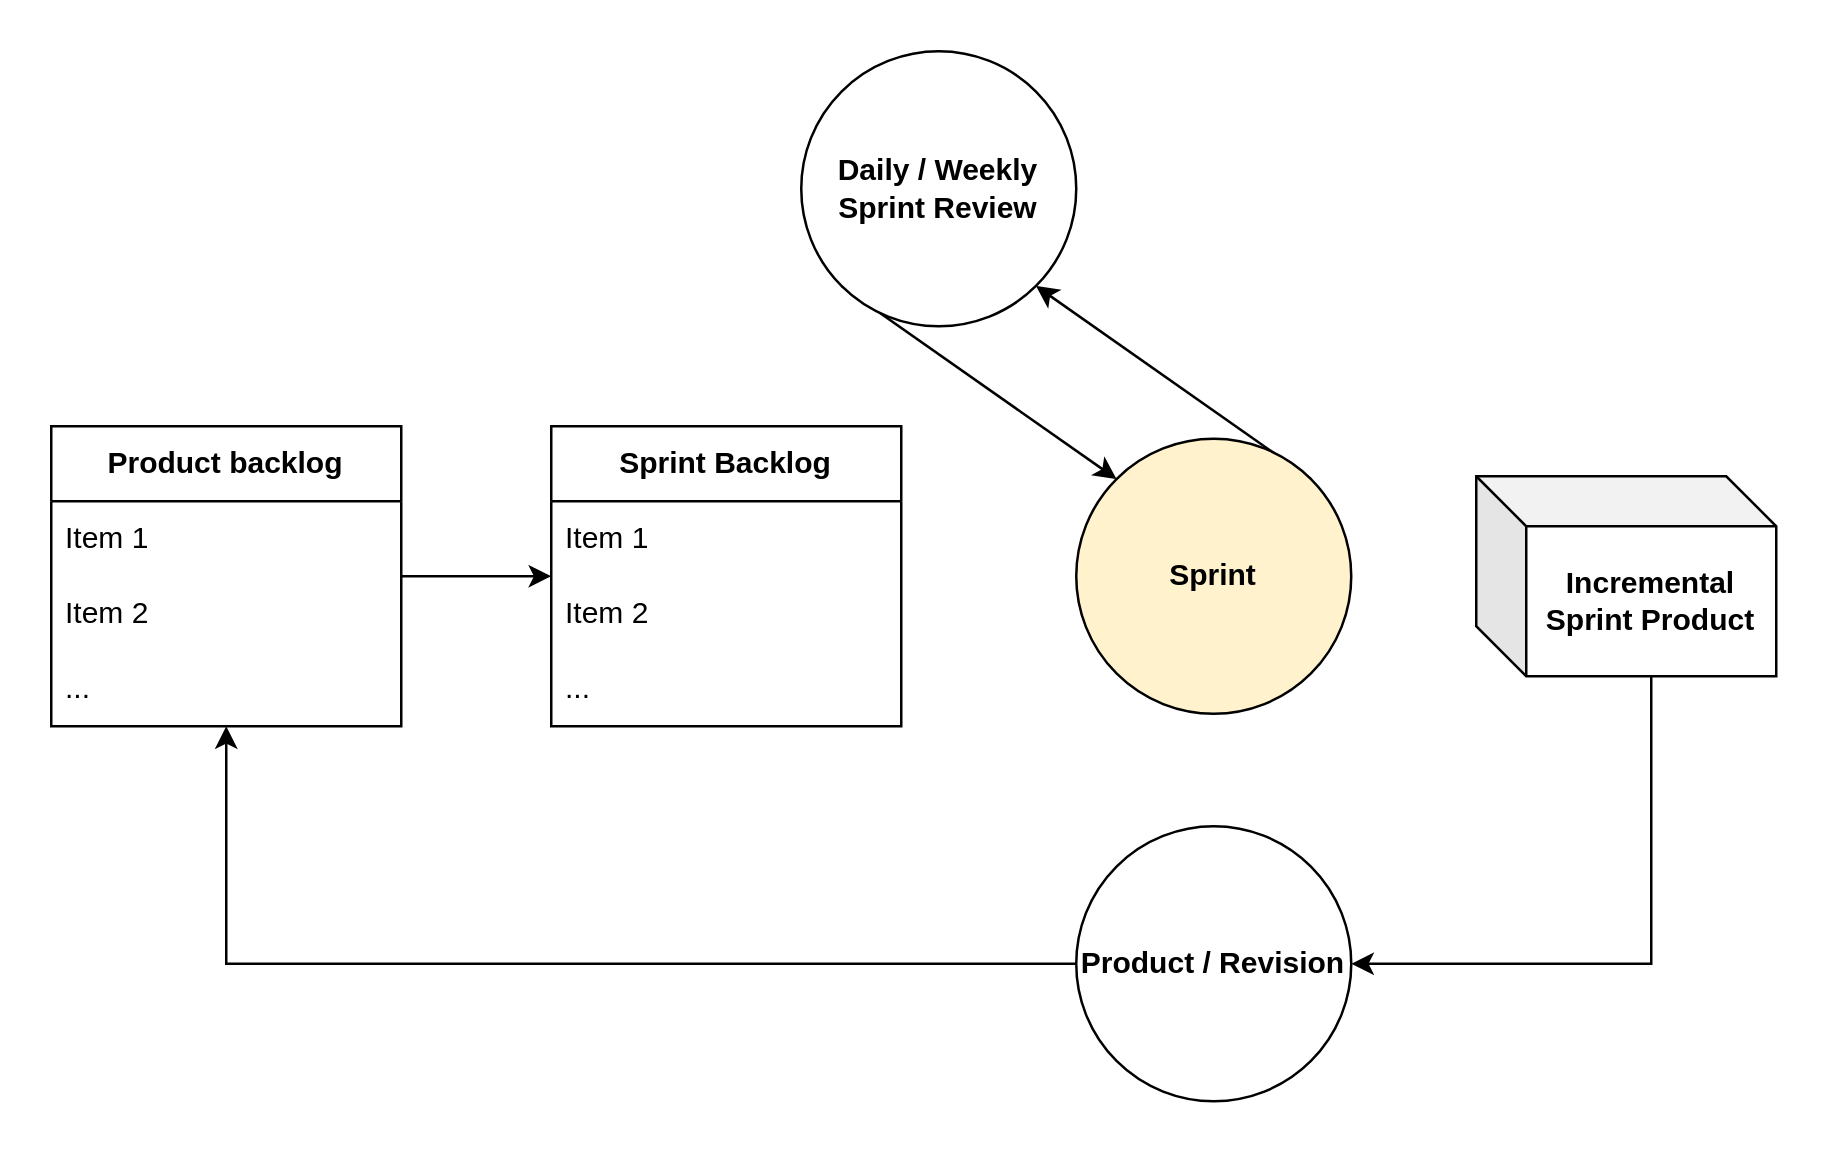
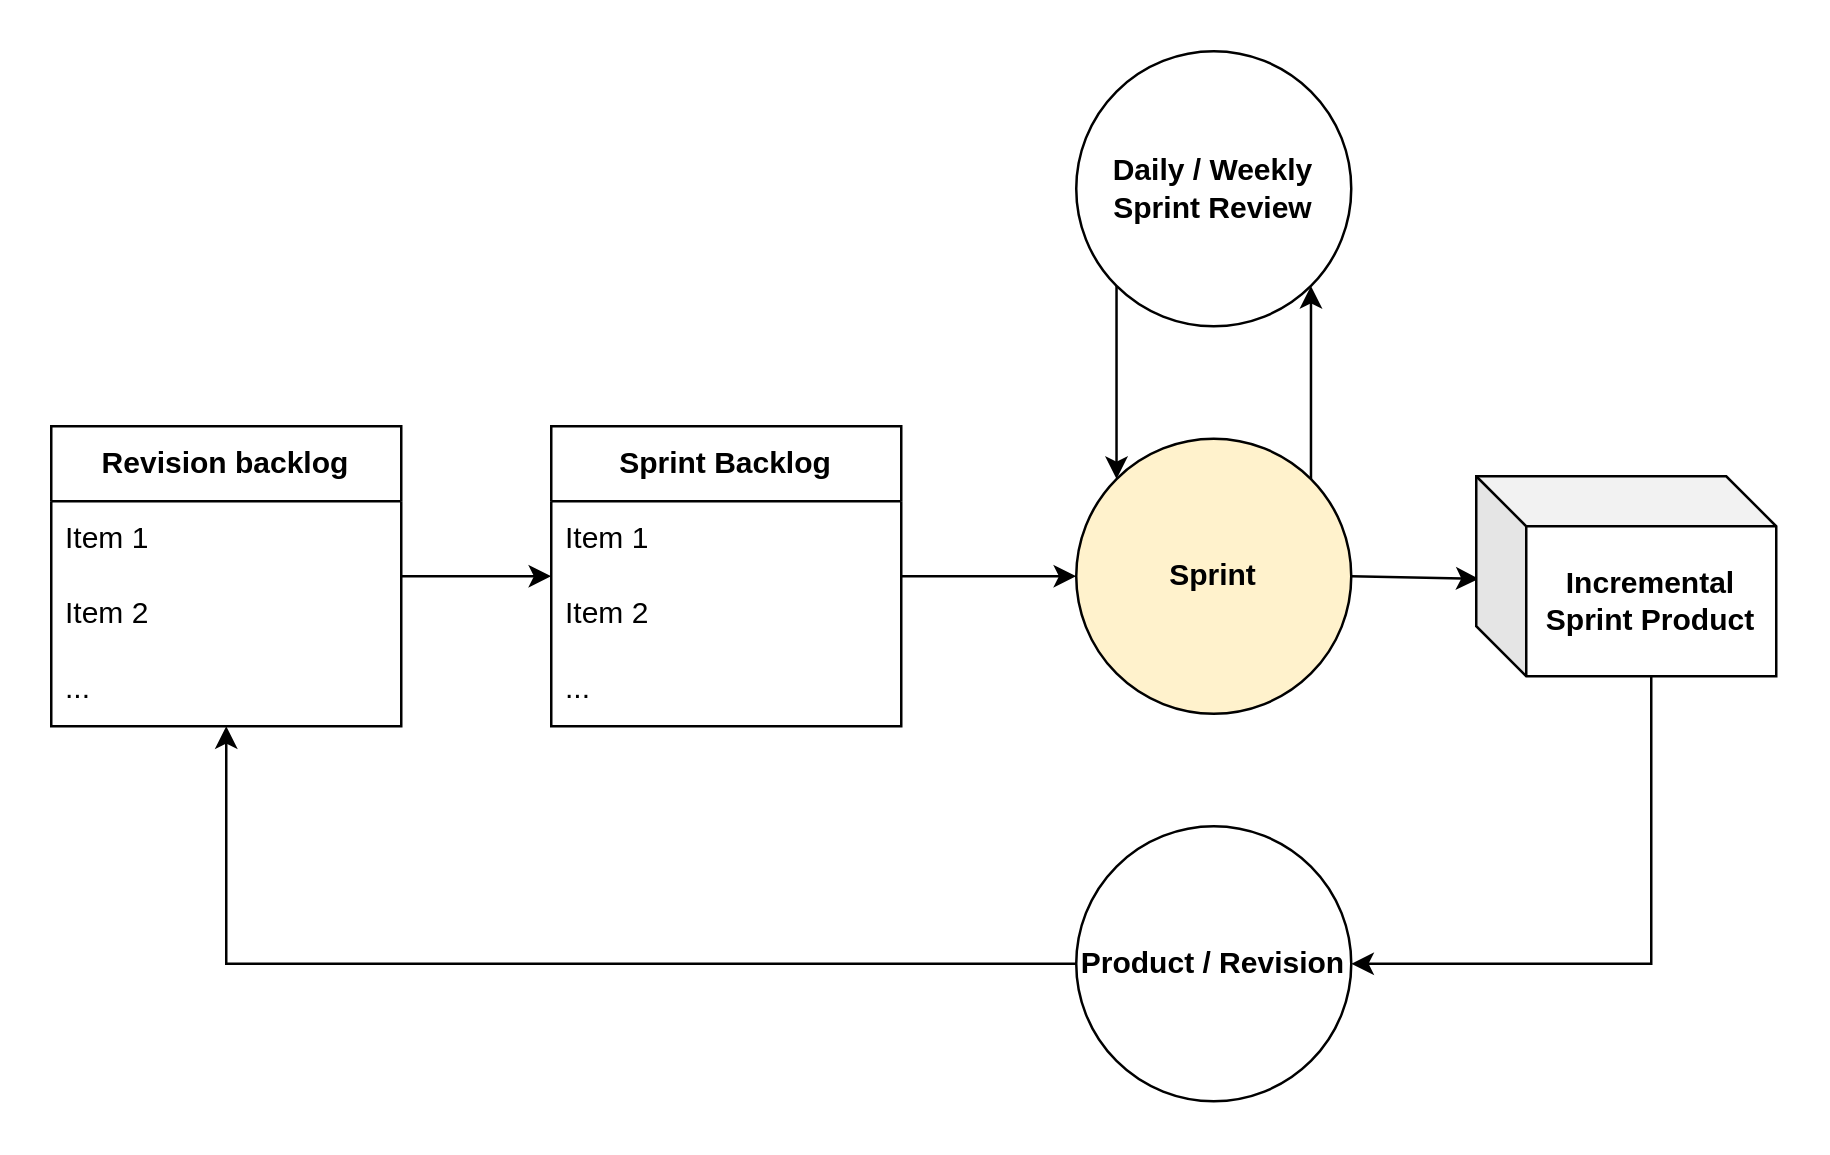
- <mxCell id="16" value="Daily / Weekly&lt;br&gt;Sprint Review" style="ellipse;whiteSpace=wrap;html=1;aspect=fixed;fontStyle=1" vertex="1" parent="1"><mxGeometry x="320" y="20" width="110" height="110" as="geometry" /></mxCell>
+ <mxCell id="16" value="Daily / Weekly&lt;br&gt;Sprint Review" style="ellipse;whiteSpace=wrap;html=1;aspect=fixed;fontStyle=1" vertex="1" parent="1"><mxGeometry x="430" y="20" width="110" height="110" as="geometry" /></mxCell>
- <mxCell id="3" value="Product backlog" style="swimlane;fontStyle=1;childLayout=stackLayout;horizontal=1;startSize=30;horizontalStack=0;resizeParent=1;resizeParentMax=0;resizeLast=0;collapsible=1;marginBottom=0;whiteSpace=wrap;html=1;" vertex="1" parent="1"><mxGeometry x="20" y="170" width="140" height="120" as="geometry" /></mxCell>
+ <mxCell id="3" value="Revision backlog" style="swimlane;fontStyle=1;childLayout=stackLayout;horizontal=1;startSize=30;horizontalStack=0;resizeParent=1;resizeParentMax=0;resizeLast=0;collapsible=1;marginBottom=0;whiteSpace=wrap;html=1;" vertex="1" parent="1"><mxGeometry x="20" y="170" width="140" height="120" as="geometry" /></mxCell>
+ <mxCell id="7" style="edgeStyle=orthogonalEdgeStyle;rounded=0;orthogonalLoop=1;jettySize=auto;html=1;" edge="1" parent="1" source="8" target="14"><mxGeometry relative="1" as="geometry" /></mxCell>
+ <mxCell id="13" style="edgeStyle=none;rounded=0;orthogonalLoop=1;jettySize=auto;html=1;exitX=1;exitY=0.5;exitDx=0;exitDy=0;entryX=0.008;entryY=0.513;entryDx=0;entryDy=0;entryPerimeter=0;" edge="1" parent="1" source="14" target="18"><mxGeometry relative="1" as="geometry" /></mxCell>
